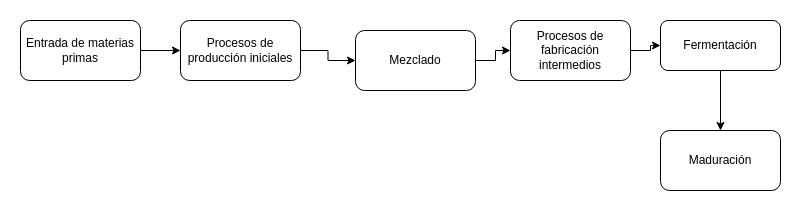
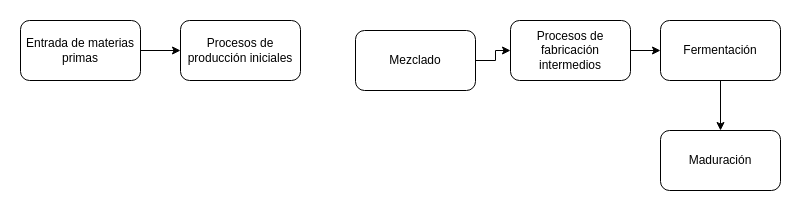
- <mxCell id="11" value="Fermentación" style="rounded=1;whiteSpace=wrap;html=1;" vertex="1" parent="1"><mxGeometry x="660" y="20" width="120" height="50" as="geometry" /></mxCell>
+ <mxCell id="11" value="Fermentación" style="rounded=1;whiteSpace=wrap;html=1;" vertex="1" parent="1"><mxGeometry x="660" y="20" width="120" height="60" as="geometry" /></mxCell>
- <mxCell id="4" style="edgeStyle=orthogonalEdgeStyle;rounded=0;orthogonalLoop=1;jettySize=auto;html=1;entryX=0;entryY=0.5;entryDx=0;entryDy=0;" edge="1" parent="1" source="5" target="7"><mxGeometry relative="1" as="geometry" /></mxCell>
